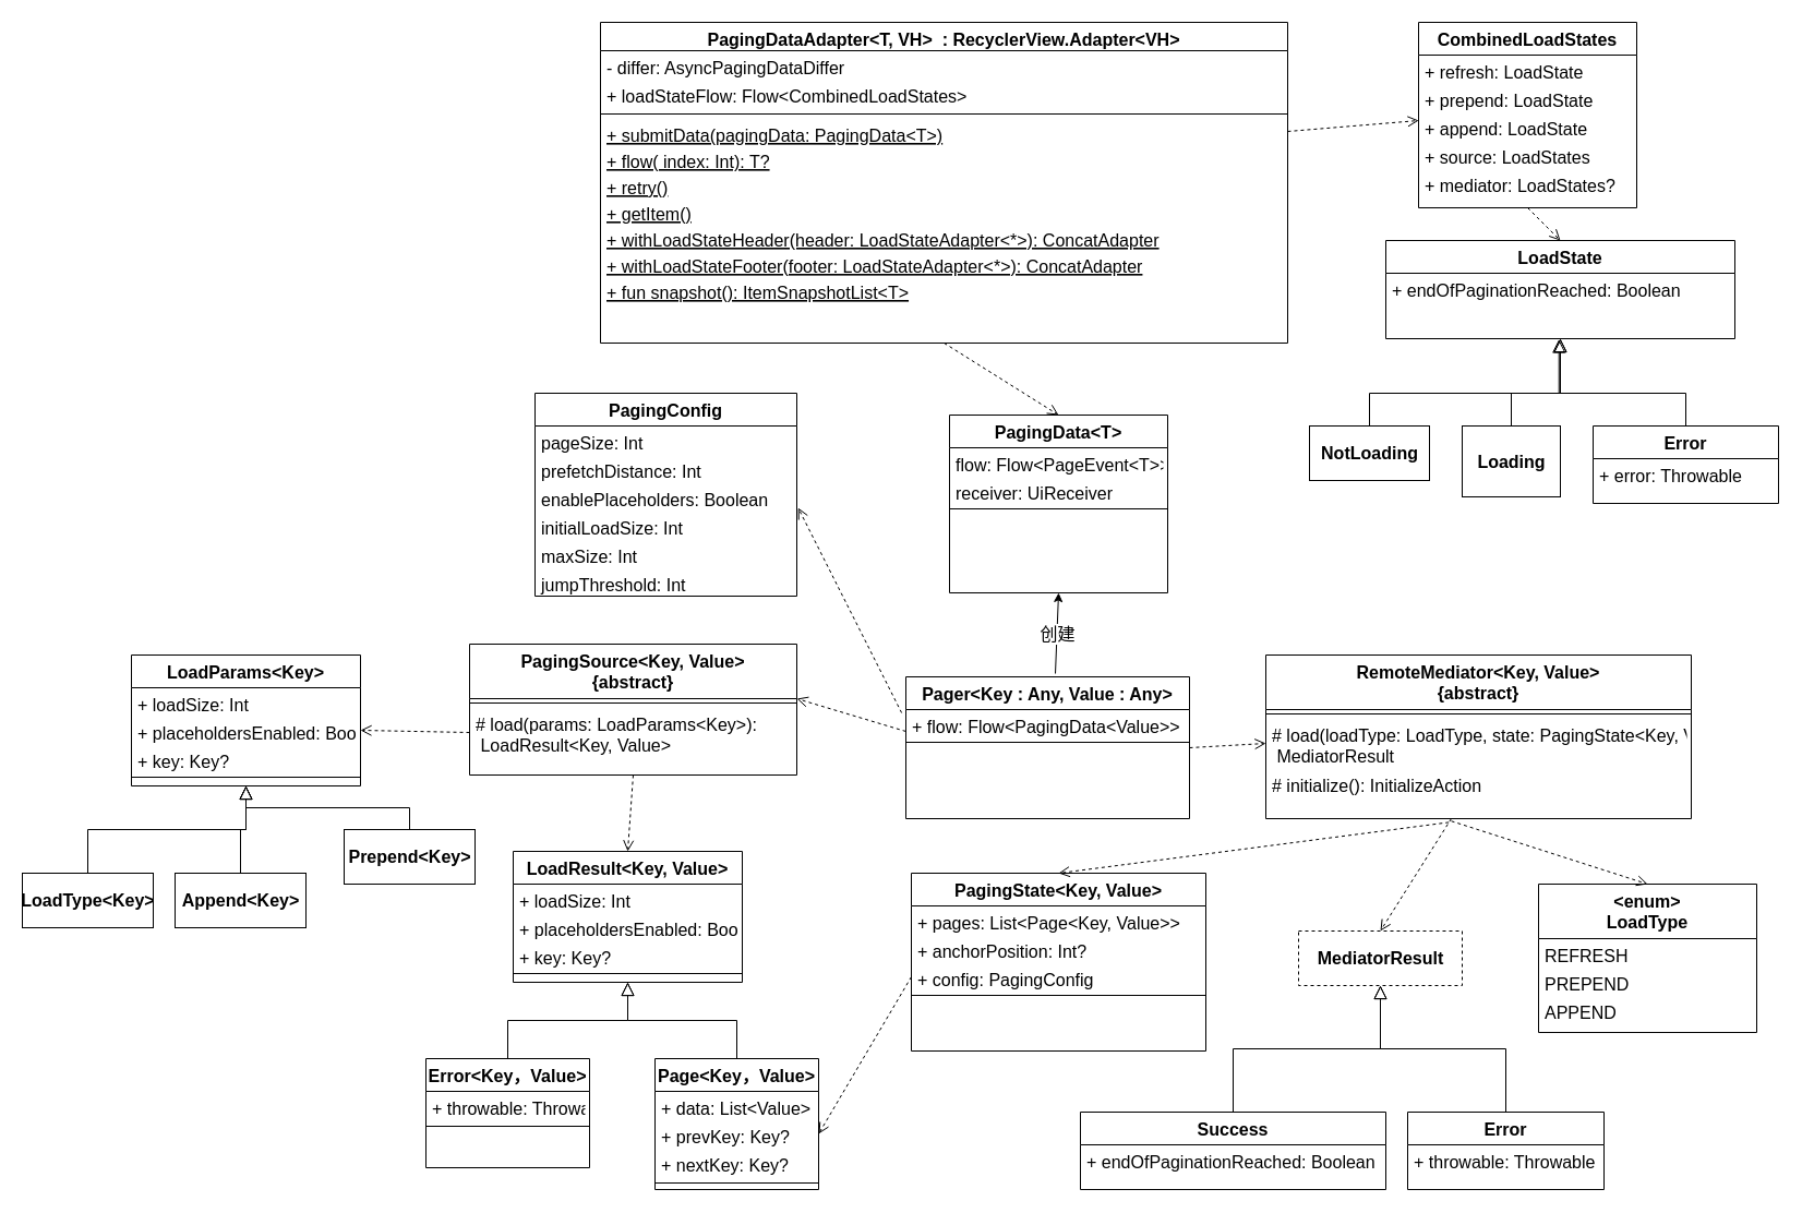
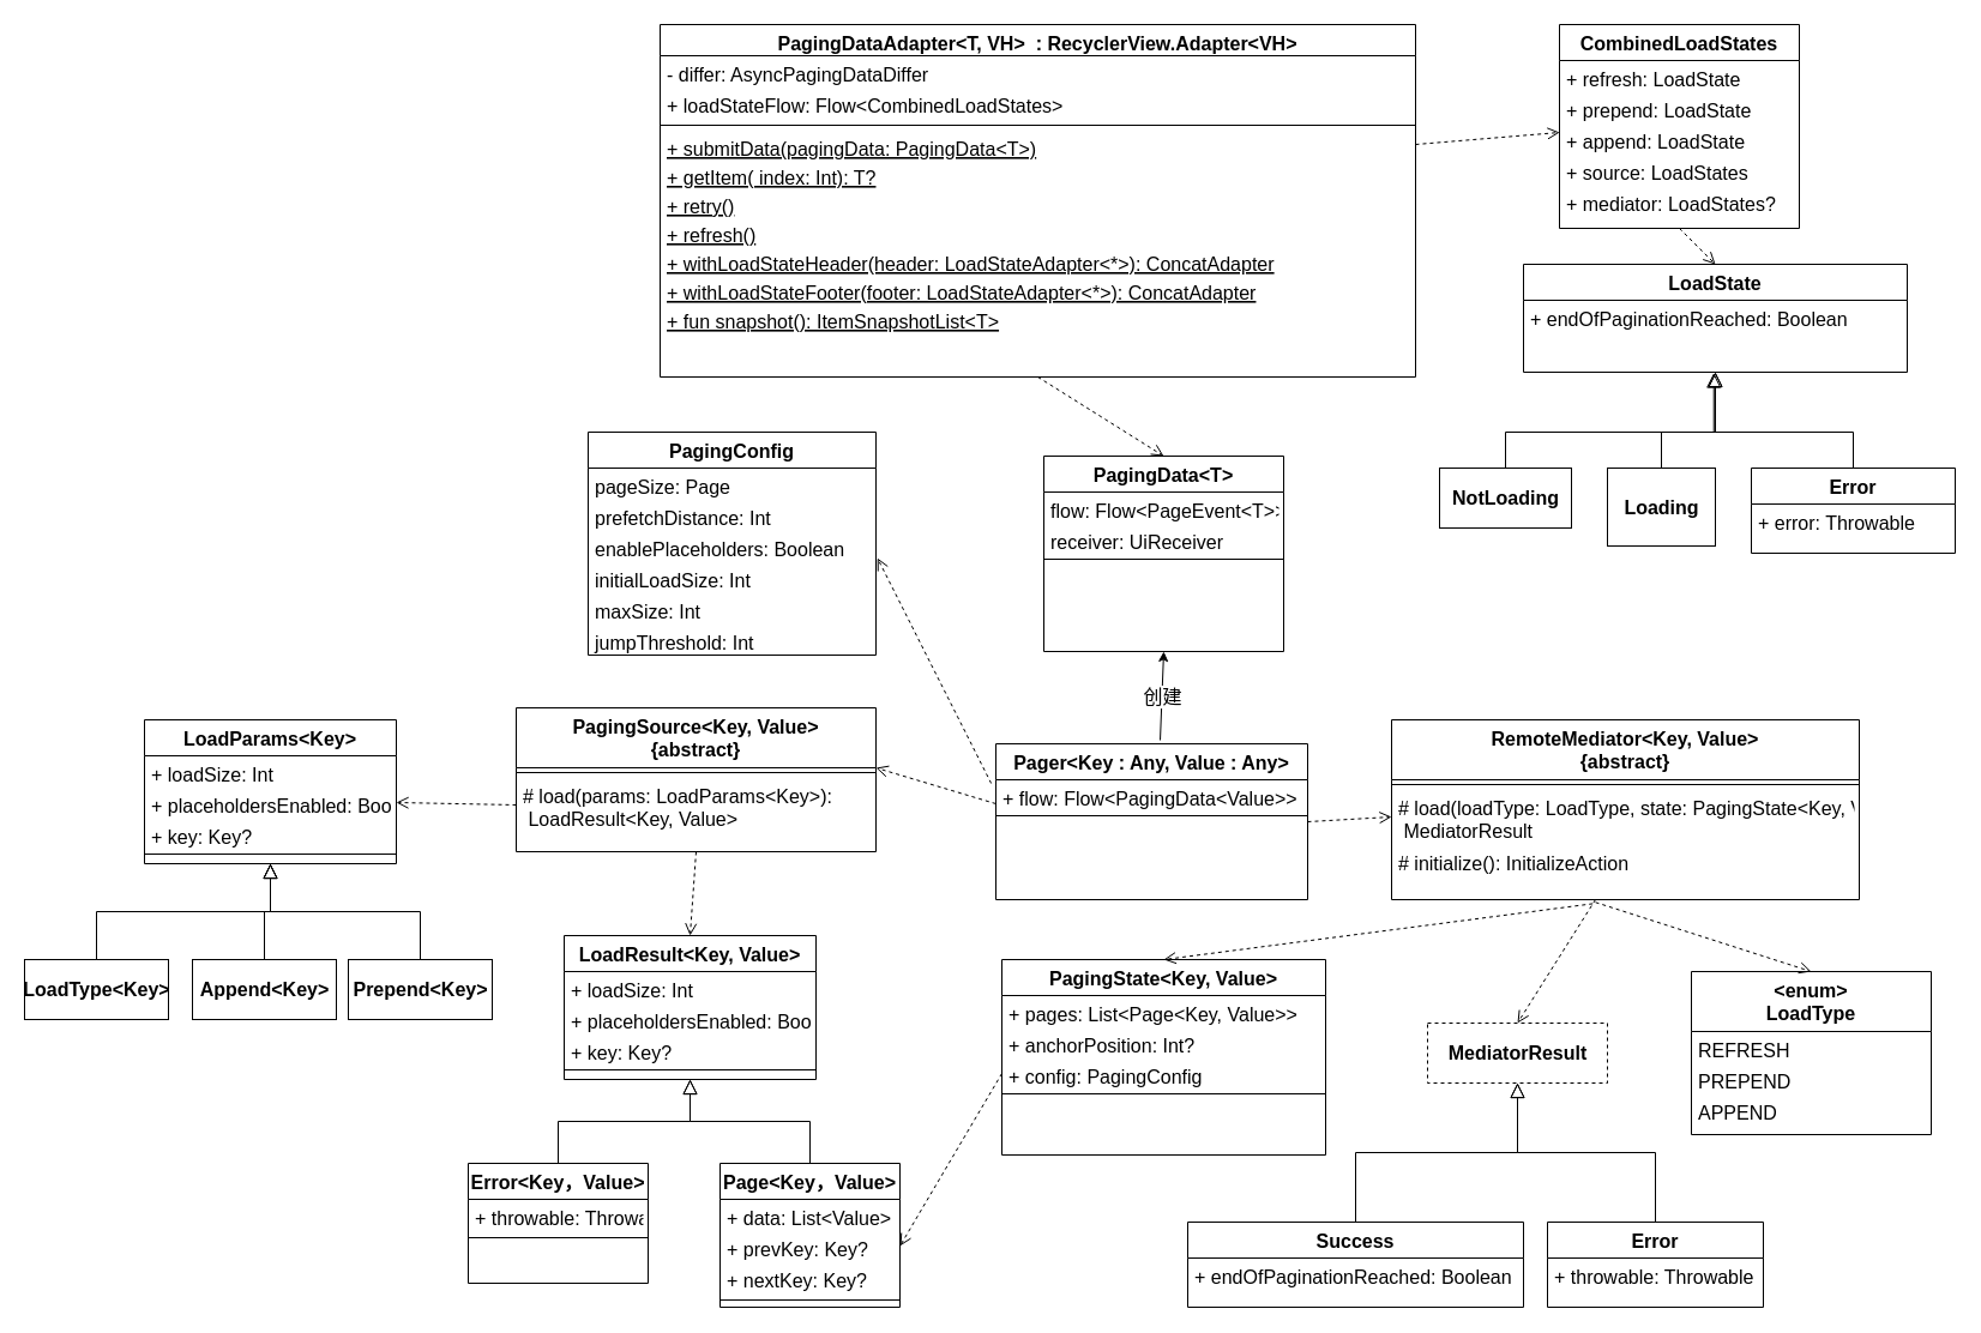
- <mxCell id="7" value="+ flow( index: Int): T?" style="text;align=left;verticalAlign=top;spacingLeft=4;spacingRight=4;overflow=hidden;rotatable=0;points=[[0,0.5],[1,0.5]];portConstraint=eastwest;fontStyle=4;fontSize=16;" parent="2" vertex="1"><mxGeometry y="112" width="630" height="24" as="geometry" /></mxCell>
+ <mxCell id="7" value="+ getItem( index: Int): T?" style="text;align=left;verticalAlign=top;spacingLeft=4;spacingRight=4;overflow=hidden;rotatable=0;points=[[0,0.5],[1,0.5]];portConstraint=eastwest;fontStyle=4;fontSize=16;" parent="2" vertex="1"><mxGeometry y="112" width="630" height="24" as="geometry" /></mxCell>
- <mxCell id="9" value="+ getItem()" style="text;align=left;verticalAlign=top;spacingLeft=4;spacingRight=4;overflow=hidden;rotatable=0;points=[[0,0.5],[1,0.5]];portConstraint=eastwest;fontStyle=4;fontSize=16;" parent="2" vertex="1"><mxGeometry y="160" width="630" height="24" as="geometry" /></mxCell>
+ <mxCell id="9" value="+ refresh()" style="text;align=left;verticalAlign=top;spacingLeft=4;spacingRight=4;overflow=hidden;rotatable=0;points=[[0,0.5],[1,0.5]];portConstraint=eastwest;fontStyle=4;fontSize=16;" parent="2" vertex="1"><mxGeometry y="160" width="630" height="24" as="geometry" /></mxCell>
- <mxCell id="34" value="pageSize: Int" style="text;align=left;verticalAlign=top;spacingLeft=4;spacingRight=4;overflow=hidden;rotatable=0;points=[[0,0.5],[1,0.5]];portConstraint=eastwest;fontSize=16;" parent="33" vertex="1"><mxGeometry y="30" width="240" height="26" as="geometry" /></mxCell>
+ <mxCell id="34" value="pageSize: Page" style="text;align=left;verticalAlign=top;spacingLeft=4;spacingRight=4;overflow=hidden;rotatable=0;points=[[0,0.5],[1,0.5]];portConstraint=eastwest;fontSize=16;" parent="33" vertex="1"><mxGeometry y="30" width="240" height="26" as="geometry" /></mxCell>
- <mxCell id="49" value="&lt;b style=&quot;font-size: 16px;&quot;&gt;&lt;font style=&quot;font-size: 16px;&quot;&gt;Prepend&amp;lt;Key&amp;gt;&lt;/font&gt;&lt;/b&gt;" style="html=1;fontSize=16;" parent="1" vertex="1"><mxGeometry x="315" y="760" width="120" height="50" as="geometry" /></mxCell>
+ <mxCell id="49" value="&lt;b style=&quot;font-size: 16px;&quot;&gt;&lt;font style=&quot;font-size: 16px;&quot;&gt;Prepend&amp;lt;Key&amp;gt;&lt;/font&gt;&lt;/b&gt;" style="html=1;fontSize=16;" parent="1" vertex="1"><mxGeometry x="290" y="800" width="120" height="50" as="geometry" /></mxCell>
